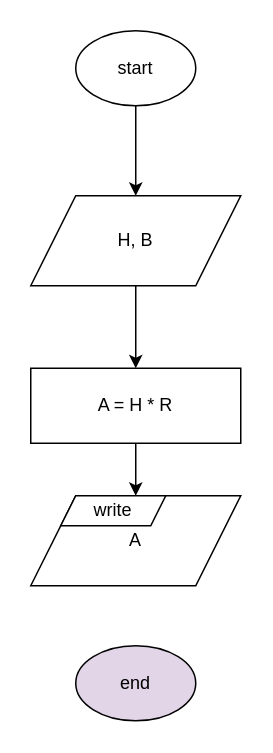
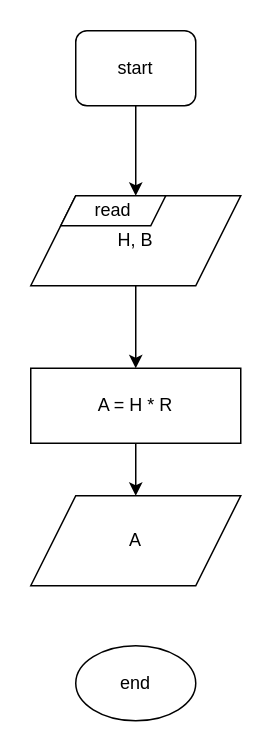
- <mxCell id="3" value="start" style="ellipse;whiteSpace=wrap;html=1;" vertex="1" parent="1"><mxGeometry x="50" y="20" width="80" height="50" as="geometry" /></mxCell>
+ <mxCell id="3" value="start" style="whiteSpace=wrap;html=1;rounded=1;" vertex="1" parent="1"><mxGeometry x="50" y="20" width="80" height="50" as="geometry" /></mxCell>
+ <mxCell id="6" value="read" style="shape=parallelogram;perimeter=parallelogramPerimeter;whiteSpace=wrap;html=1;fixedSize=1;size=10;" vertex="1" parent="1"><mxGeometry x="40" y="130" width="70" height="20" as="geometry" /></mxCell>
- <mxCell id="10" value="write" style="shape=parallelogram;perimeter=parallelogramPerimeter;whiteSpace=wrap;html=1;fixedSize=1;size=10;" vertex="1" parent="1"><mxGeometry x="40" y="330" width="70" height="20" as="geometry" /></mxCell>
- <mxCell id="11" value="end" style="ellipse;whiteSpace=wrap;html=1;fillColor=#e1d5e7;" vertex="1" parent="1"><mxGeometry x="50" y="430" width="80" height="50" as="geometry" /></mxCell>
+ <mxCell id="11" value="end" style="ellipse;whiteSpace=wrap;html=1;" vertex="1" parent="1"><mxGeometry x="50" y="430" width="80" height="50" as="geometry" /></mxCell>
